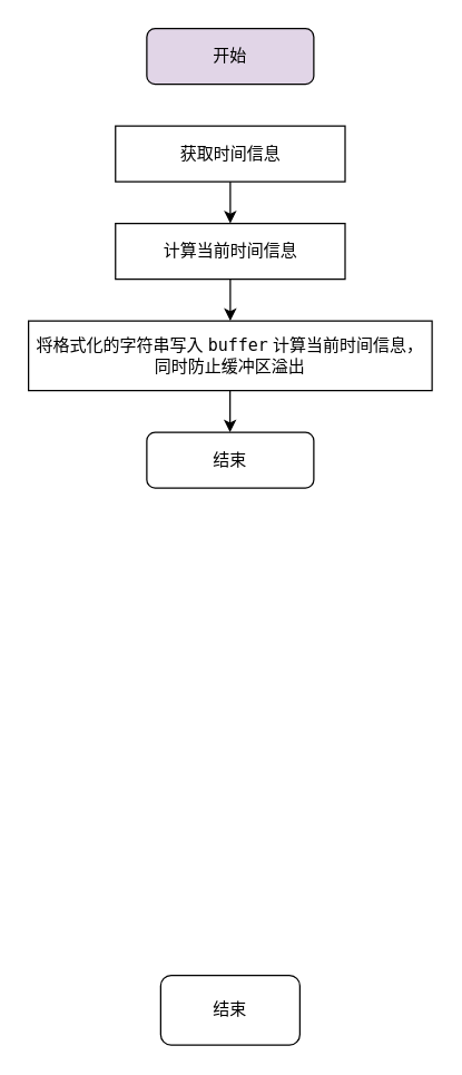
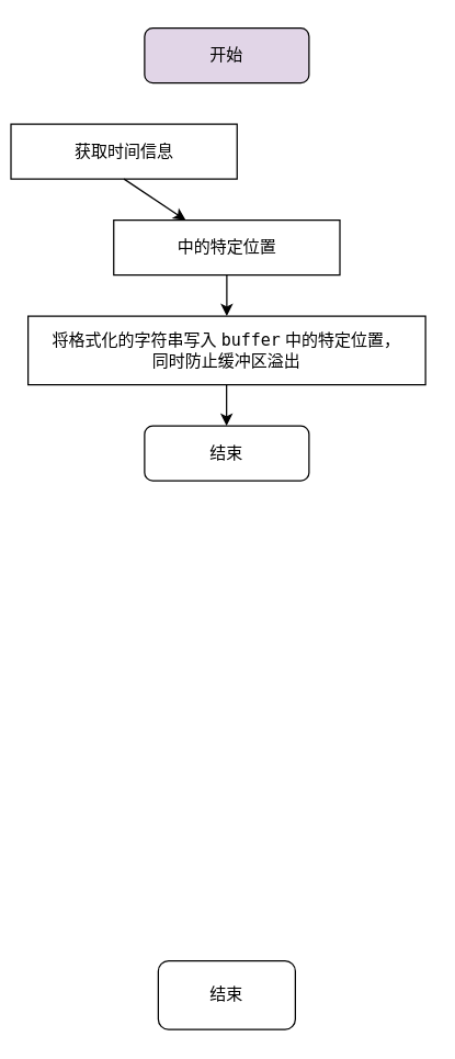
- <mxCell id="8" value="获取时间信息" style="rounded=0;whiteSpace=wrap;html=1;" vertex="1" parent="1"><mxGeometry x="82.5" y="90" width="165" height="40" as="geometry" /></mxCell>
+ <mxCell id="8" value="获取时间信息" style="rounded=0;whiteSpace=wrap;html=1;" vertex="1" parent="1"><mxGeometry x="7.5" y="90" width="165" height="40" as="geometry" /></mxCell>
- <mxCell id="3" value="计算当前时间信息" style="rounded=0;whiteSpace=wrap;html=1;" vertex="1" parent="1"><mxGeometry x="82.5" y="160" width="165" height="40" as="geometry" /></mxCell>
+ <mxCell id="3" value="中的特定位置" style="rounded=0;whiteSpace=wrap;html=1;" vertex="1" parent="1"><mxGeometry x="82.5" y="160" width="165" height="40" as="geometry" /></mxCell>
- <mxCell id="2" value="将格式化的字符串写入 &lt;code&gt;buffer&lt;/code&gt; 计算当前时间信息，&lt;br&gt;同时防止缓冲区溢出" style="rounded=0;whiteSpace=wrap;html=1;" vertex="1" parent="1"><mxGeometry x="20" y="230" width="290" height="50" as="geometry" /></mxCell>
+ <mxCell id="2" value="将格式化的字符串写入 &lt;code&gt;buffer&lt;/code&gt; 中的特定位置，&lt;br&gt;同时防止缓冲区溢出" style="rounded=0;whiteSpace=wrap;html=1;" vertex="1" parent="1"><mxGeometry x="20" y="230" width="290" height="50" as="geometry" /></mxCell>
